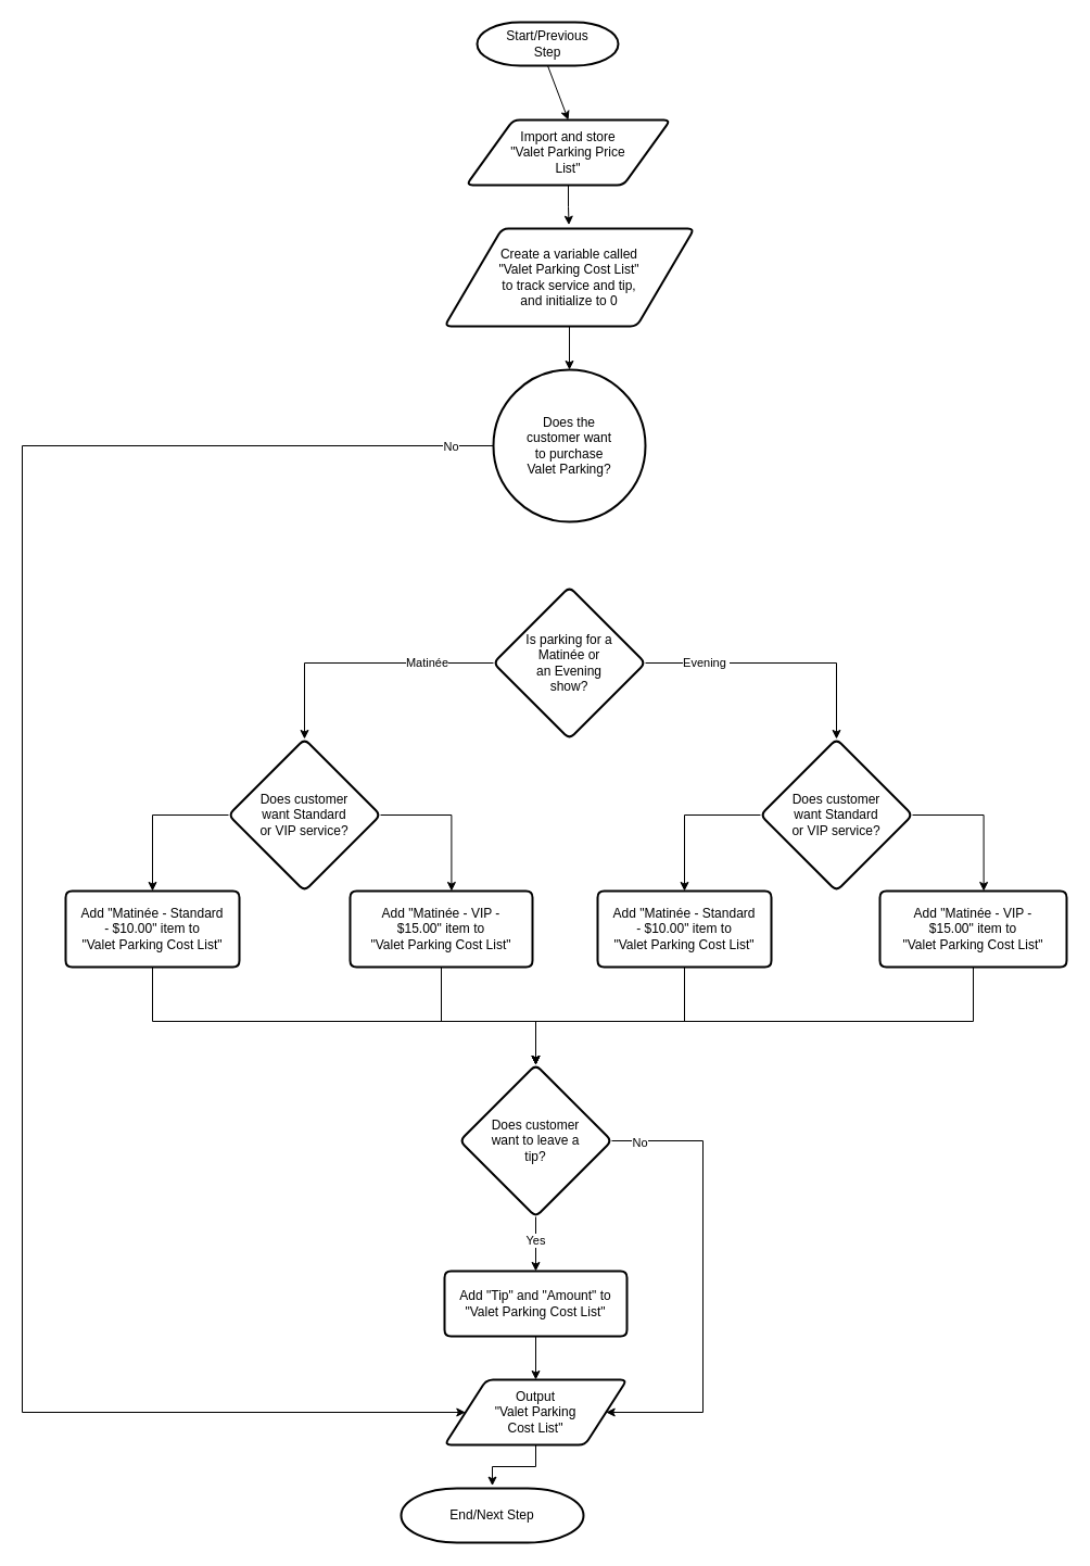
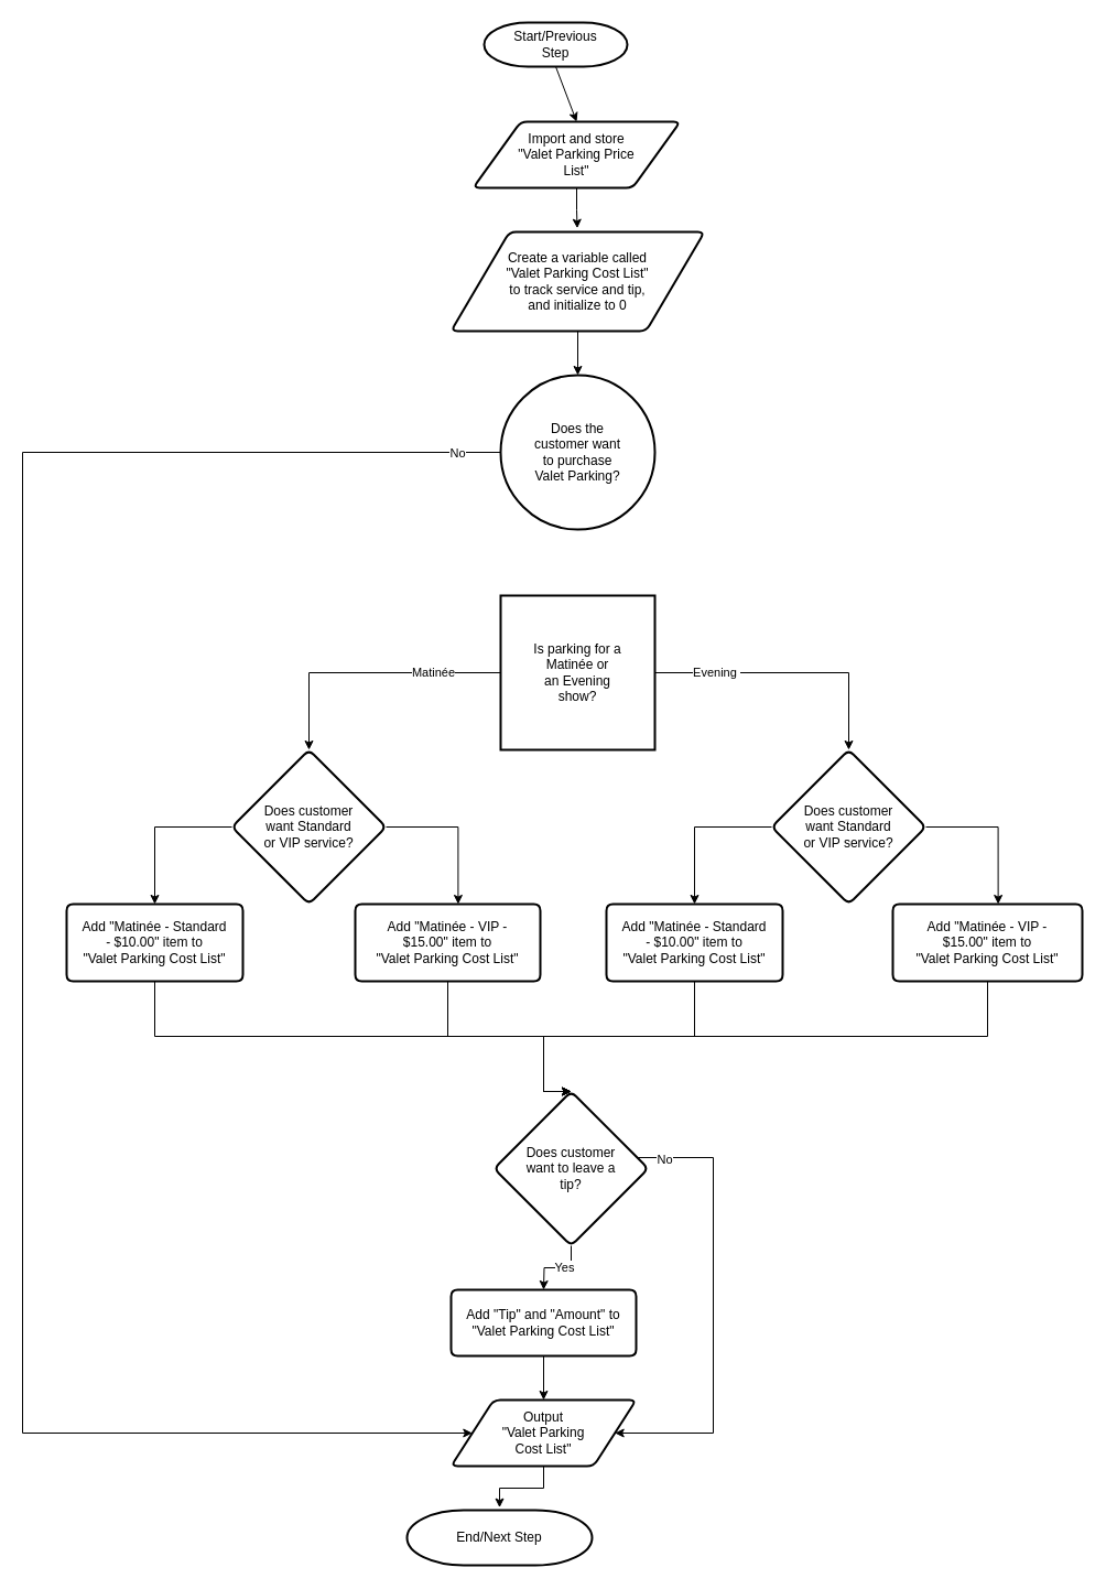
- <mxCell id="23" value="&lt;p style=&quot;line-height: 120%;&quot;&gt;Is parking for a Matinée or an&amp;nbsp;Evening show?&lt;/p&gt;" style="rhombus;whiteSpace=wrap;html=1;strokeWidth=2;rounded=1;arcSize=12;verticalAlign=middle;horizontal=1;spacing=21;spacingBottom=5;spacingTop=5;spacingLeft=5;spacingRight=5;" vertex="1" parent="1"><mxGeometry x="454" y="540" width="140" height="140" as="geometry" /></mxCell>
+ <mxCell id="23" value="&lt;p style=&quot;line-height: 120%;&quot;&gt;Is parking for a Matinée or an&amp;nbsp;Evening show?&lt;/p&gt;" style="whiteSpace=wrap;html=1;strokeWidth=2;arcSize=12;verticalAlign=middle;horizontal=1;spacing=21;spacingBottom=5;spacingTop=5;spacingLeft=5;spacingRight=5;rounded=0;" vertex="1" parent="1"><mxGeometry x="454" y="540" width="140" height="140" as="geometry" /></mxCell>
- <mxCell id="18" value="&lt;p style=&quot;line-height: 120%;&quot;&gt;Does customer want to leave a tip?&lt;br&gt;&lt;/p&gt;" style="rhombus;whiteSpace=wrap;html=1;strokeWidth=2;rounded=1;arcSize=12;verticalAlign=middle;horizontal=1;spacing=21;spacingBottom=5;spacingTop=5;spacingLeft=5;spacingRight=5;" parent="1" vertex="1"><mxGeometry x="423" y="980" width="140" height="140" as="geometry" /></mxCell>
+ <mxCell id="18" value="&lt;p style=&quot;line-height: 120%;&quot;&gt;Does customer want to leave a tip?&lt;br&gt;&lt;/p&gt;" style="rhombus;whiteSpace=wrap;html=1;strokeWidth=2;rounded=1;arcSize=12;verticalAlign=middle;horizontal=1;spacing=21;spacingBottom=5;spacingTop=5;spacingLeft=5;spacingRight=5;" parent="1" vertex="1"><mxGeometry x="448" y="990" width="140" height="140" as="geometry" /></mxCell>
